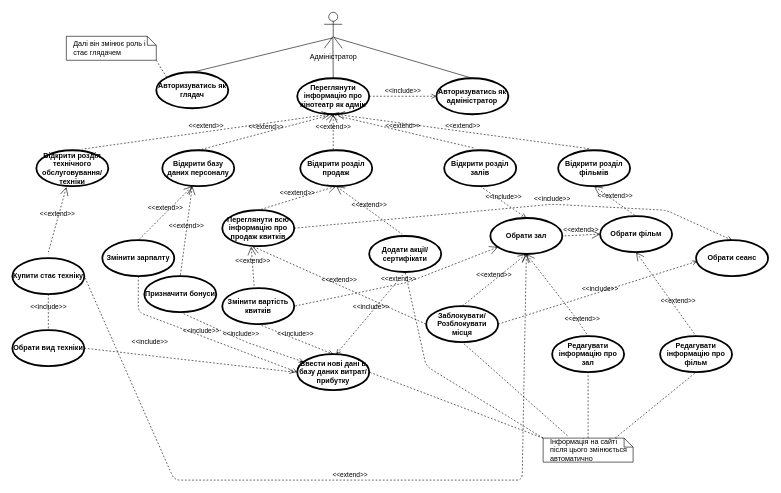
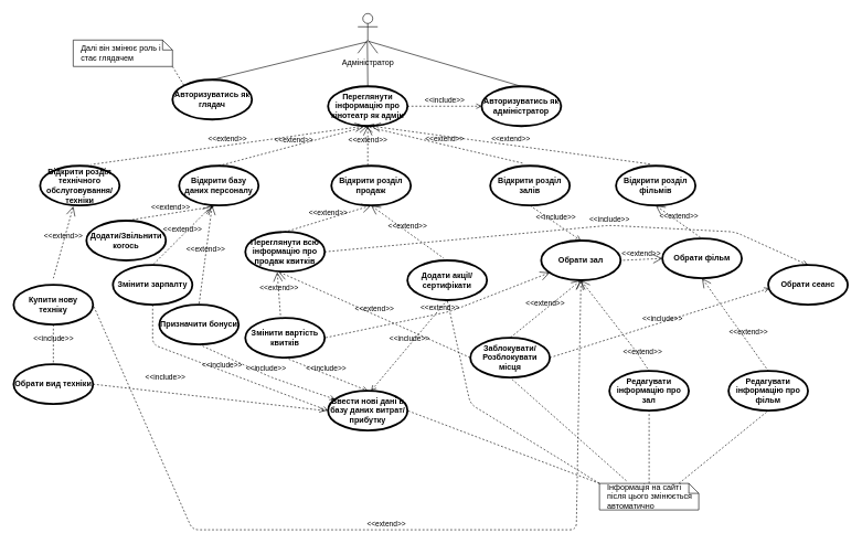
+ <mxCell id="49" value="&amp;lt;&amp;lt;extend&amp;gt;&amp;gt;" style="edgeStyle=none;html=1;startArrow=open;endArrow=none;startSize=12;verticalAlign=bottom;dashed=1;labelBackgroundColor=none;exitX=0.442;exitY=1.023;exitDx=0;exitDy=0;exitPerimeter=0;entryX=0.5;entryY=0;entryDx=0;entryDy=0;" edge="1" parent="1" source="4" target="44"><mxGeometry width="160" relative="1" as="geometry"><mxPoint x="390" y="430" as="sourcePoint" /><mxPoint x="550" y="430" as="targetPoint" /></mxGeometry></mxCell>
+ <mxCell id="44" value="Додати/Звільнити когось" style="shape=ellipse;html=1;strokeWidth=3;fontStyle=1;whiteSpace=wrap;align=center;perimeter=ellipsePerimeter;" vertex="1" parent="1"><mxGeometry x="130" y="333" width="120" height="60" as="geometry" /></mxCell>
- <mxCell id="38" value="Купити стає техніку" style="shape=ellipse;html=1;strokeWidth=3;fontStyle=1;whiteSpace=wrap;align=center;perimeter=ellipsePerimeter;" vertex="1" parent="1"><mxGeometry x="20" y="430" width="120" height="60" as="geometry" /></mxCell>
+ <mxCell id="38" value="Купити нову техніку" style="shape=ellipse;html=1;strokeWidth=3;fontStyle=1;whiteSpace=wrap;align=center;perimeter=ellipsePerimeter;" vertex="1" parent="1"><mxGeometry x="20" y="430" width="120" height="60" as="geometry" /></mxCell>
